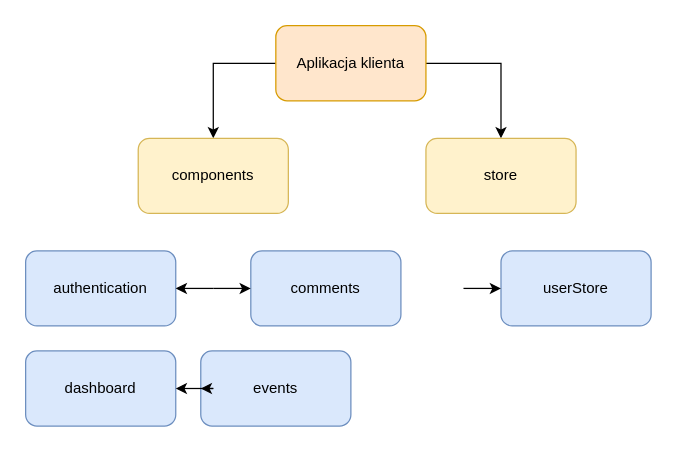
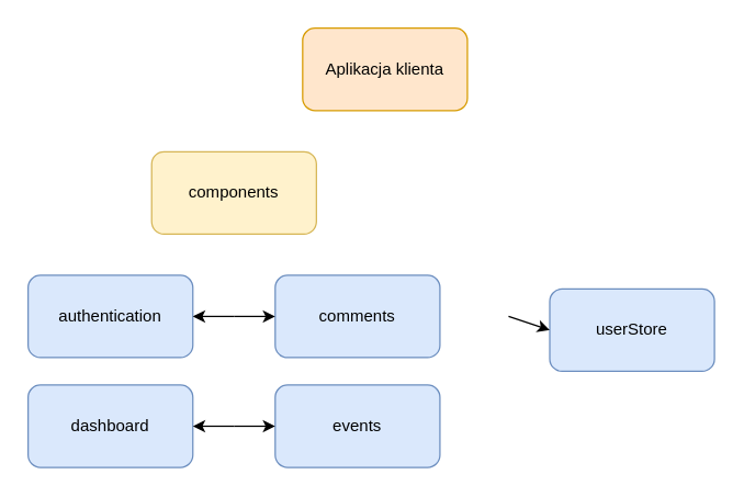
- <mxCell id="2" value="" style="edgeStyle=orthogonalEdgeStyle;rounded=0;orthogonalLoop=1;jettySize=auto;html=1;" edge="1" parent="1" source="4" target="5"><mxGeometry relative="1" as="geometry"><mxPoint x="420" y="50" as="targetPoint" /><Array as="points"><mxPoint x="400" y="50" /></Array></mxGeometry></mxCell>
- <mxCell id="3" style="edgeStyle=orthogonalEdgeStyle;rounded=0;orthogonalLoop=1;jettySize=auto;html=1;" edge="1" parent="1" source="4" target="6"><mxGeometry relative="1" as="geometry"><Array as="points"><mxPoint x="170" y="50" /></Array></mxGeometry></mxCell>
- <mxCell id="5" value="store" style="rounded=1;whiteSpace=wrap;html=1;fillColor=#fff2cc;strokeColor=#d6b656;" vertex="1" parent="1"><mxGeometry x="340" y="110" width="120" height="60" as="geometry" /></mxCell>
- <mxCell id="7" value="userStore" style="rounded=1;whiteSpace=wrap;html=1;fillColor=#dae8fc;strokeColor=#6c8ebf;" vertex="1" parent="1"><mxGeometry x="400" y="200" width="120" height="60" as="geometry" /></mxCell>
+ <mxCell id="7" value="userStore" style="rounded=1;whiteSpace=wrap;html=1;fillColor=#dae8fc;strokeColor=#6c8ebf;" vertex="1" parent="1"><mxGeometry x="400" y="210" width="120" height="60" as="geometry" /></mxCell>
- <mxCell id="11" value="events" style="rounded=1;whiteSpace=wrap;html=1;fillColor=#dae8fc;strokeColor=#6c8ebf;" vertex="1" parent="1"><mxGeometry x="160" y="280" width="120" height="60" as="geometry" /></mxCell>
+ <mxCell id="11" value="events" style="rounded=1;whiteSpace=wrap;html=1;fillColor=#dae8fc;strokeColor=#6c8ebf;" vertex="1" parent="1"><mxGeometry x="200" y="280" width="120" height="60" as="geometry" /></mxCell>
